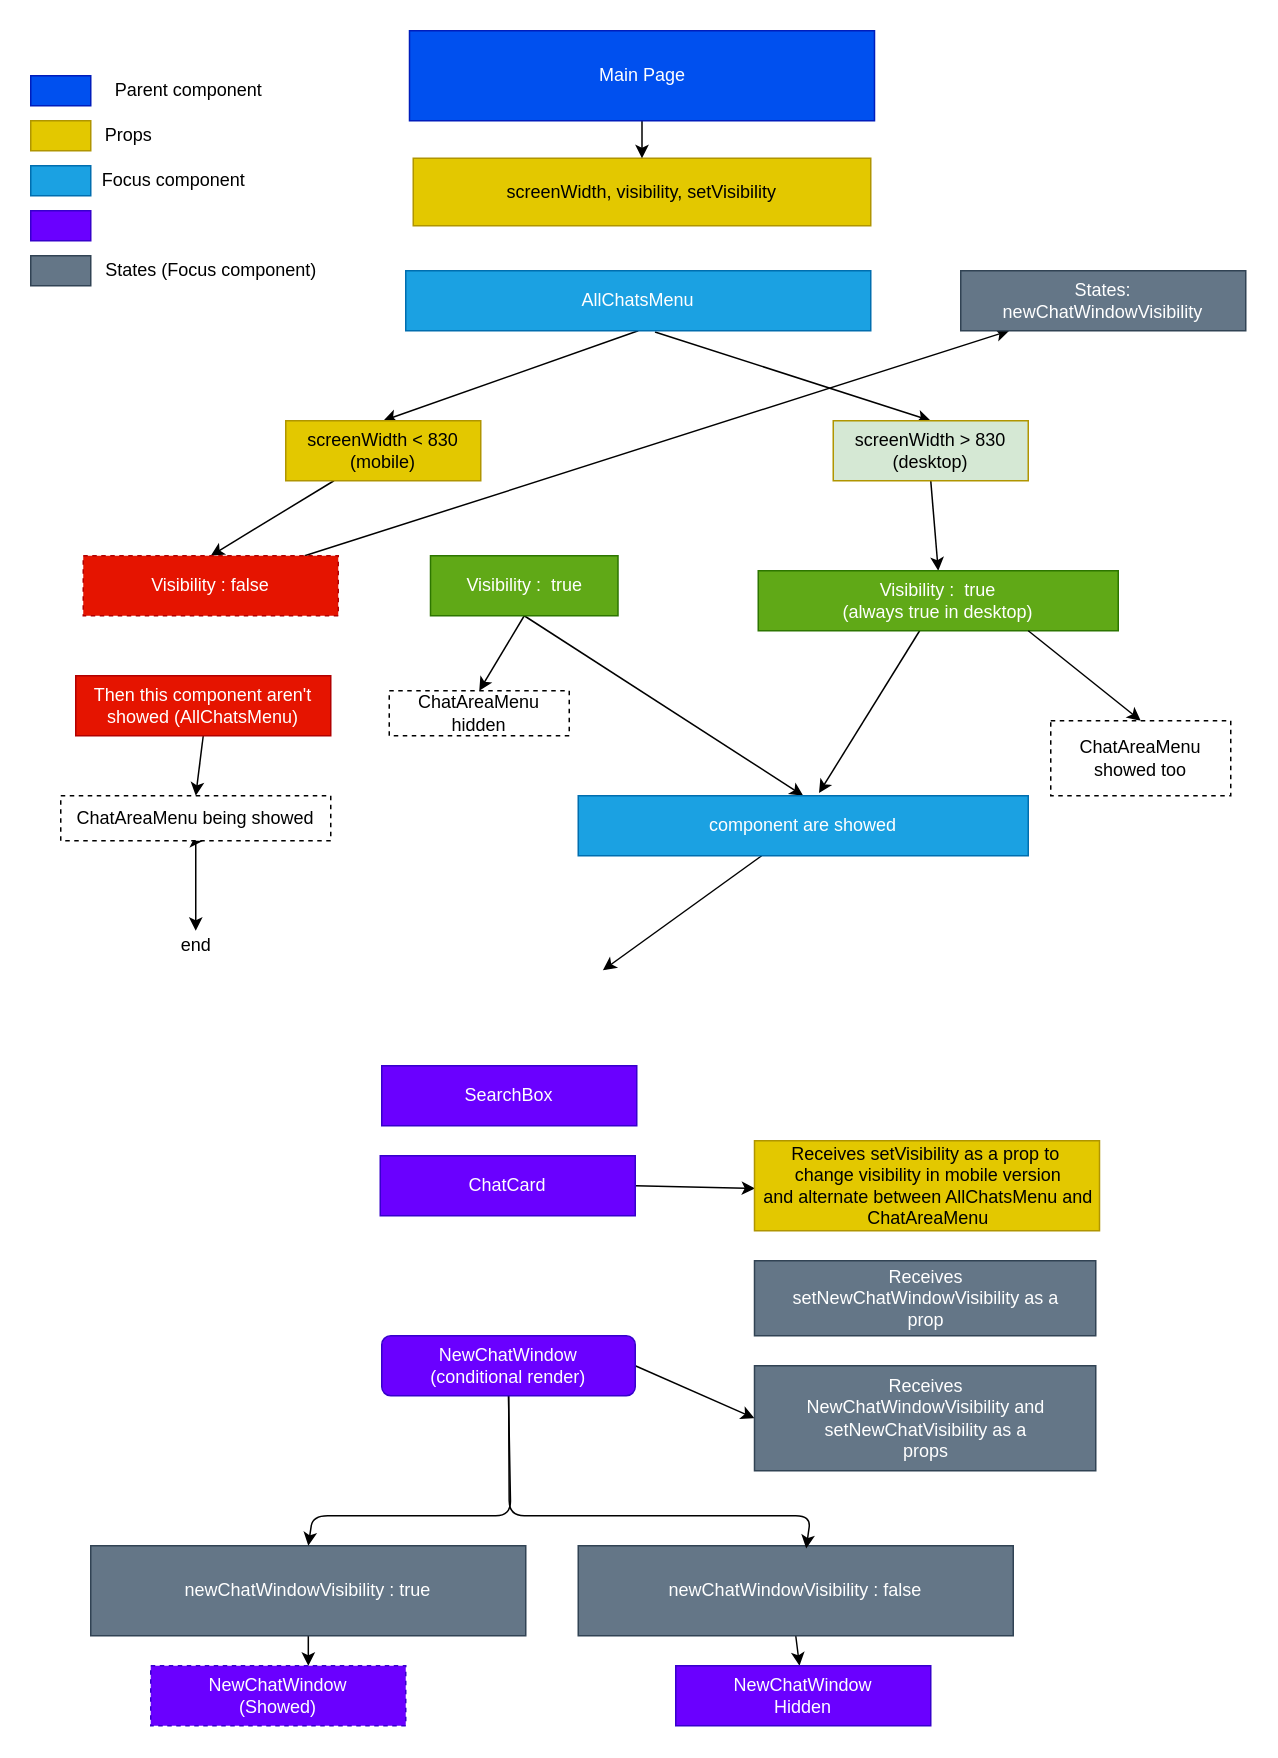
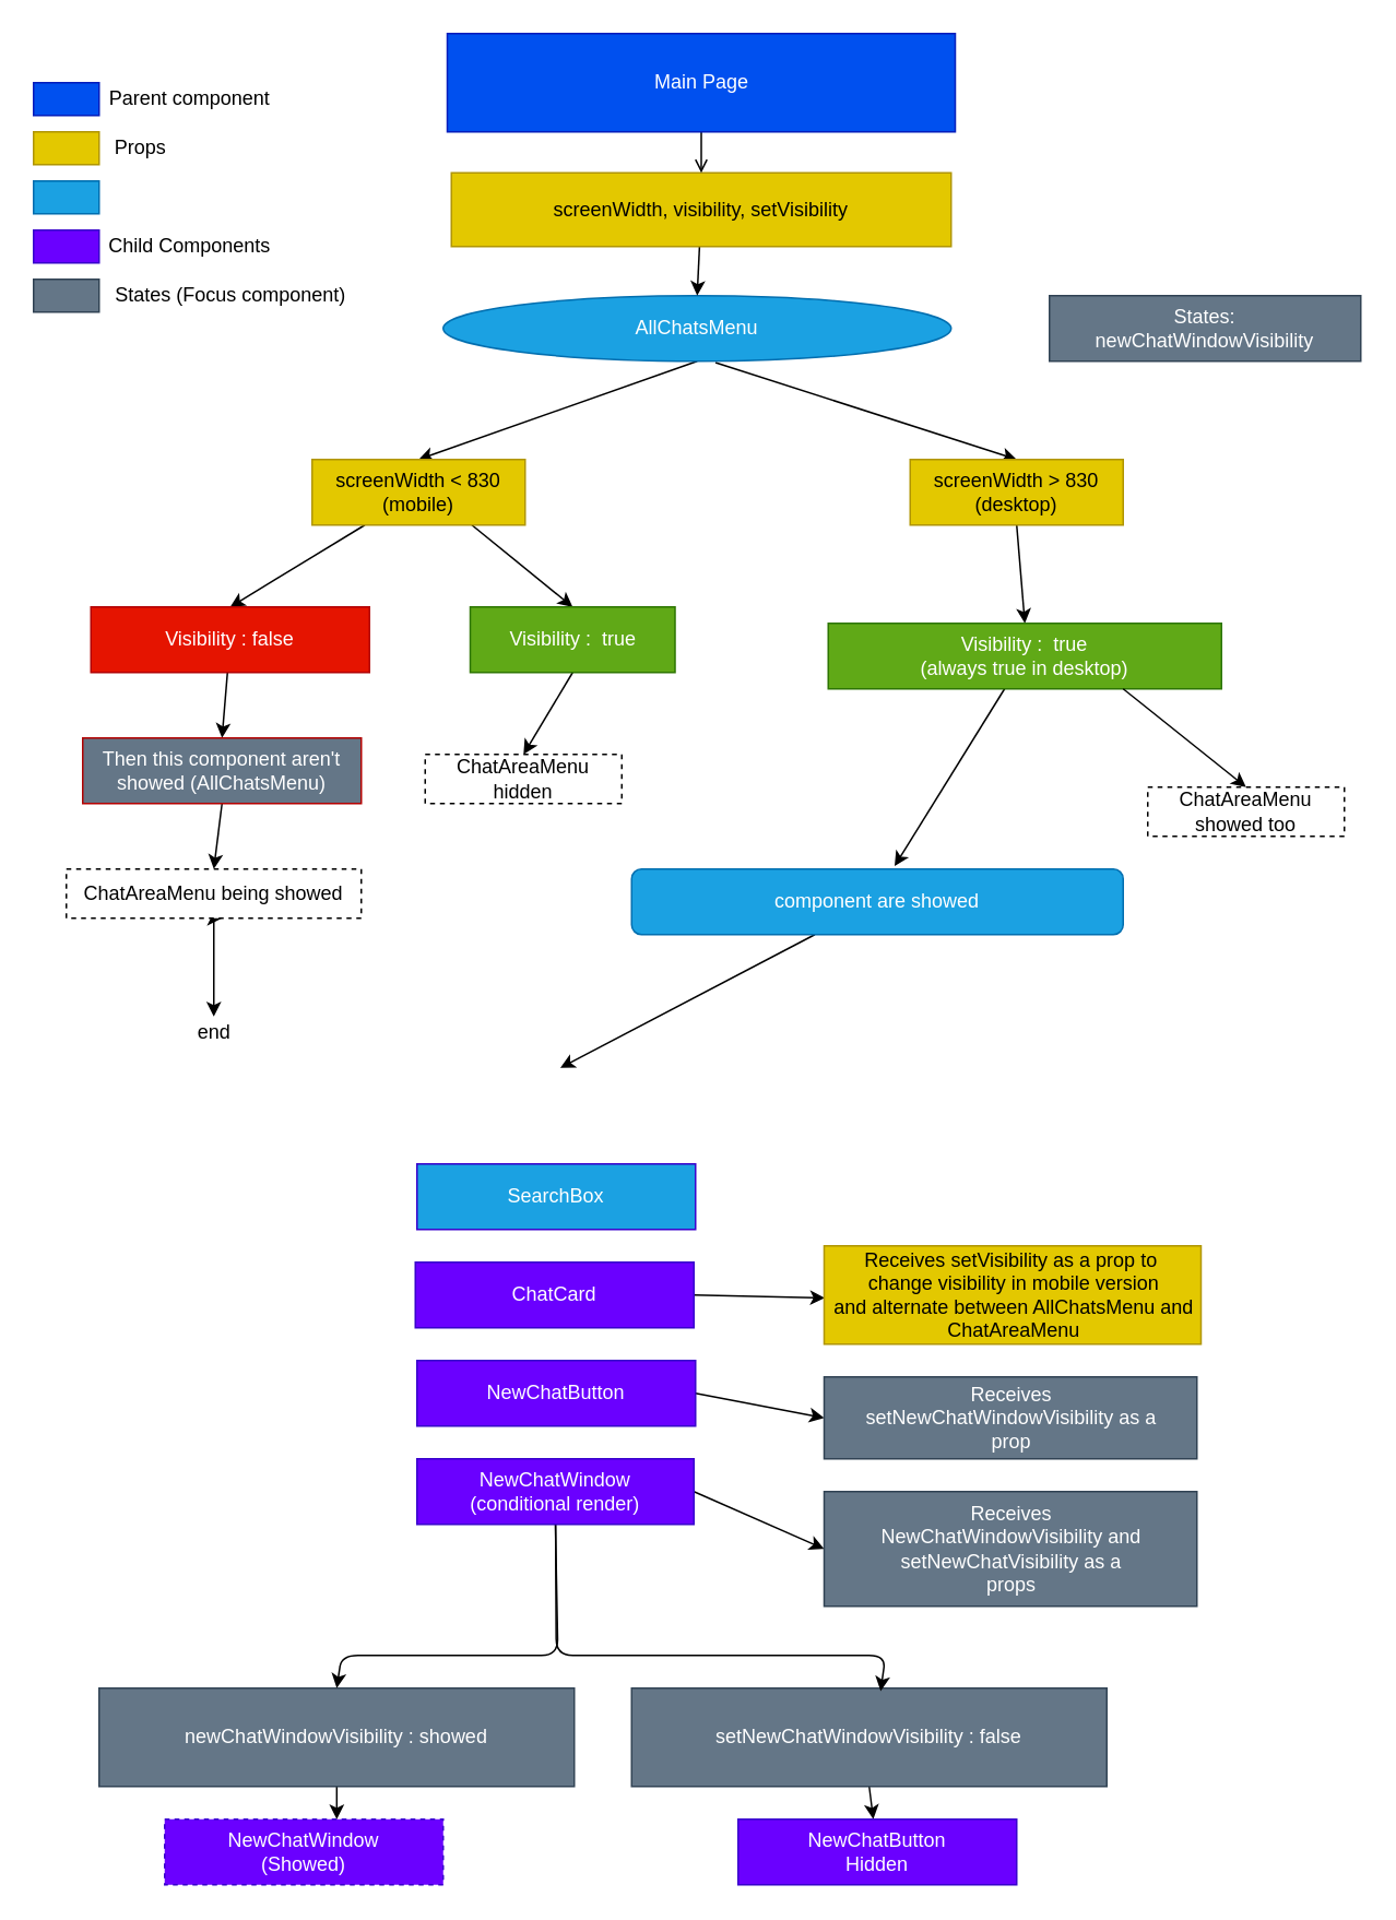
- <mxCell id="20" value="Parent component" style="text;html=1;align=center;verticalAlign=middle;resizable=0;points=[];autosize=1;strokeColor=none;fillColor=none;" vertex="1" parent="1"><mxGeometry x="70" y="50" width="110" height="20" as="geometry" /></mxCell>
+ <mxCell id="20" value="Parent component" style="text;html=1;align=center;verticalAlign=middle;resizable=0;points=[];autosize=1;strokeColor=none;fillColor=none;" vertex="1" parent="1"><mxGeometry x="60" y="50" width="110" height="20" as="geometry" /></mxCell>
- <mxCell id="9" style="edgeStyle=none;html=1;entryX=0.5;entryY=0;entryDx=0;entryDy=0;exitX=0.5;exitY=1;exitDx=0;exitDy=0;" edge="1" parent="1" source="10" target="8"><mxGeometry relative="1" as="geometry" /></mxCell>
+ <mxCell id="9" style="edgeStyle=none;html=1;entryX=0.5;entryY=0;entryDx=0;entryDy=0;exitX=0.5;exitY=1;exitDx=0;exitDy=0;endArrow=open;" edge="1" parent="1" source="10" target="8"><mxGeometry relative="1" as="geometry" /></mxCell>
- <mxCell id="22" value="Focus component" style="text;html=1;align=center;verticalAlign=middle;resizable=0;points=[];autosize=1;strokeColor=none;fillColor=none;" vertex="1" parent="1"><mxGeometry x="60" y="110" width="110" height="20" as="geometry" /></mxCell>
+ <mxCell id="36" value="Child Components" style="text;html=1;align=center;verticalAlign=middle;resizable=0;points=[];autosize=1;strokeColor=none;fillColor=none;" vertex="1" parent="1"><mxGeometry x="60" y="140" width="110" height="20" as="geometry" /></mxCell>
+ <mxCell id="7" style="edgeStyle=none;html=1;entryX=0.5;entryY=0;entryDx=0;entryDy=0;" edge="1" parent="1" source="8" target="6"><mxGeometry relative="1" as="geometry" /></mxCell>
- <mxCell id="6" value="AllChatsMenu" style="rounded=0;whiteSpace=wrap;html=1;fillColor=#1ba1e2;fontColor=#ffffff;strokeColor=#006EAF;" vertex="1" parent="1"><mxGeometry x="270" y="180" width="310" height="40" as="geometry" /></mxCell>
+ <mxCell id="6" value="AllChatsMenu" style="ellipse;whiteSpace=wrap;html=1;fillColor=#1ba1e2;fontColor=#ffffff;strokeColor=#006EAF;" vertex="1" parent="1"><mxGeometry x="270" y="180" width="310" height="40" as="geometry" /></mxCell>
- <mxCell id="11" style="edgeStyle=none;html=1;" edge="1" parent="1" source="12" target="47"><mxGeometry relative="1" as="geometry" /></mxCell>
+ <mxCell id="11" style="edgeStyle=none;html=1;entryX=0.5;entryY=0;entryDx=0;entryDy=0;" edge="1" parent="1" source="12" target="17"><mxGeometry relative="1" as="geometry" /></mxCell>
- <mxCell id="25" value="&lt;font color=&quot;#000000&quot;&gt;screenWidth &amp;gt; 830&lt;br&gt;(desktop)&lt;br&gt;&lt;/font&gt;" style="rounded=0;whiteSpace=wrap;html=1;fillColor=#d5e8d4;strokeColor=#B09500;fontColor=#000000;" vertex="1" parent="1"><mxGeometry x="555" y="280" width="130" height="40" as="geometry" /></mxCell>
+ <mxCell id="25" value="&lt;font color=&quot;#000000&quot;&gt;screenWidth &amp;gt; 830&lt;br&gt;(desktop)&lt;br&gt;&lt;/font&gt;" style="rounded=0;whiteSpace=wrap;html=1;fillColor=#e3c800;strokeColor=#B09500;fontColor=#000000;" vertex="1" parent="1"><mxGeometry x="555" y="280" width="130" height="40" as="geometry" /></mxCell>
+ <mxCell id="26" style="edgeStyle=none;html=1;exitX=0.75;exitY=1;exitDx=0;exitDy=0;fontColor=#000000;entryX=0.5;entryY=0;entryDx=0;entryDy=0;" edge="1" parent="1" source="27" target="30"><mxGeometry relative="1" as="geometry"><mxPoint x="300" y="360" as="targetPoint" /></mxGeometry></mxCell>
- <mxCell id="12" value="Visibility : false" style="rounded=0;whiteSpace=wrap;html=1;fillColor=#e51400;fontColor=#ffffff;strokeColor=#B20000;dashed=1;" vertex="1" parent="1"><mxGeometry x="55" y="370" width="170" height="40" as="geometry" /></mxCell>
+ <mxCell id="12" value="Visibility : false" style="rounded=0;whiteSpace=wrap;html=1;fillColor=#e51400;fontColor=#ffffff;strokeColor=#B20000;" vertex="1" parent="1"><mxGeometry x="55" y="370" width="170" height="40" as="geometry" /></mxCell>
- <mxCell id="28" style="edgeStyle=none;html=1;exitX=0.5;exitY=1;exitDx=0;exitDy=0;fontColor=#000000;entryX=0.5;entryY=0;entryDx=0;entryDy=0;" edge="1" parent="1" source="30" target="33"><mxGeometry relative="1" as="geometry"><mxPoint x="480" y="610" as="targetPoint" /></mxGeometry></mxCell>
- <mxCell id="17" value="Then this component aren't showed (AllChatsMenu)" style="rounded=0;whiteSpace=wrap;html=1;fillColor=#e51400;fontColor=#ffffff;strokeColor=#B20000;" vertex="1" parent="1"><mxGeometry x="50" y="450" width="170" height="40" as="geometry" /></mxCell>
+ <mxCell id="17" value="Then this component aren't showed (AllChatsMenu)" style="rounded=0;whiteSpace=wrap;html=1;fillColor=#647687;fontColor=#ffffff;strokeColor=#B20000;" vertex="1" parent="1"><mxGeometry x="50" y="450" width="170" height="40" as="geometry" /></mxCell>
- <mxCell id="43" value="ChatAreaMenu showed too" style="rounded=0;whiteSpace=wrap;html=1;dashed=1;" vertex="1" parent="1"><mxGeometry x="700" y="480" width="120" height="50" as="geometry" /></mxCell>
+ <mxCell id="43" value="ChatAreaMenu showed too" style="rounded=0;whiteSpace=wrap;html=1;dashed=1;" vertex="1" parent="1"><mxGeometry x="700" y="480" width="120" height="30" as="geometry" /></mxCell>
- <mxCell id="33" value="component are showed" style="rounded=0;whiteSpace=wrap;html=1;fillColor=#1ba1e2;fontColor=#ffffff;strokeColor=#006EAF;" vertex="1" parent="1"><mxGeometry x="385" y="530" width="300" height="40" as="geometry" /></mxCell>
+ <mxCell id="33" value="component are showed" style="whiteSpace=wrap;html=1;fillColor=#1ba1e2;fontColor=#ffffff;strokeColor=#006EAF;rounded=1;" vertex="1" parent="1"><mxGeometry x="385" y="530" width="300" height="40" as="geometry" /></mxCell>
- <mxCell id="42" value="Rendered itens:&amp;nbsp;" style="text;html=1;align=center;verticalAlign=middle;resizable=0;points=[];autosize=1;strokeColor=none;fillColor=none;fontColor=#FFFFFF;spacing=6;fontSize=18;" vertex="1" parent="1"><mxGeometry x="319" y="645" width="160" height="40" as="geometry" /></mxCell>
+ <mxCell id="42" value="Rendered itens:&amp;nbsp;" style="text;html=1;align=center;verticalAlign=middle;resizable=0;points=[];autosize=1;strokeColor=none;fillColor=none;fontColor=#FFFFFF;spacing=6;fontSize=18;" vertex="1" parent="1"><mxGeometry x="259" y="650" width="160" height="40" as="geometry" /></mxCell>
- <mxCell id="34" value="SearchBox" style="rounded=0;whiteSpace=wrap;html=1;fontColor=#ffffff;fillColor=#6a00ff;strokeColor=#3700CC;" vertex="1" parent="1"><mxGeometry x="254" y="710" width="170" height="40" as="geometry" /></mxCell>
+ <mxCell id="34" value="SearchBox" style="rounded=0;whiteSpace=wrap;html=1;fontColor=#ffffff;fillColor=#1ba1e2;strokeColor=#3700CC;" vertex="1" parent="1"><mxGeometry x="254" y="710" width="170" height="40" as="geometry" /></mxCell>
+ <mxCell id="45" value="NewChatButton" style="rounded=0;whiteSpace=wrap;html=1;fontColor=#ffffff;fillColor=#6a00ff;strokeColor=#3700CC;" vertex="1" parent="1"><mxGeometry x="254" y="830" width="170" height="40" as="geometry" /></mxCell>
+ <mxCell id="44" style="edgeStyle=none;html=1;fontSize=18;fontColor=#FFFFFF;entryX=0;entryY=0.5;entryDx=0;entryDy=0;exitX=1;exitY=0.5;exitDx=0;exitDy=0;" edge="1" parent="1" source="45" target="50"><mxGeometry relative="1" as="geometry"><mxPoint x="510" y="920" as="targetPoint" /><mxPoint x="430" y="830" as="sourcePoint" /></mxGeometry></mxCell>
- <mxCell id="58" value="NewChatWindow&lt;br&gt;(conditional render)" style="whiteSpace=wrap;html=1;fontColor=#ffffff;fillColor=#6a00ff;strokeColor=#3700CC;rounded=1;" vertex="1" parent="1"><mxGeometry x="254" y="890" width="169" height="40" as="geometry" /></mxCell>
+ <mxCell id="58" value="NewChatWindow&lt;br&gt;(conditional render)" style="rounded=0;whiteSpace=wrap;html=1;fontColor=#ffffff;fillColor=#6a00ff;strokeColor=#3700CC;" vertex="1" parent="1"><mxGeometry x="254" y="890" width="169" height="40" as="geometry" /></mxCell>
- <mxCell id="52" value="newChatWindowVisibility : true" style="rounded=0;whiteSpace=wrap;html=1;fontSize=12;fontColor=#ffffff;fillColor=#647687;strokeColor=#314354;" vertex="1" parent="1"><mxGeometry x="60" y="1030" width="290" height="60" as="geometry" /></mxCell>
+ <mxCell id="52" value="newChatWindowVisibility : showed" style="rounded=0;whiteSpace=wrap;html=1;fontSize=12;fontColor=#ffffff;fillColor=#647687;strokeColor=#314354;" vertex="1" parent="1"><mxGeometry x="60" y="1030" width="290" height="60" as="geometry" /></mxCell>
- <mxCell id="54" value="newChatWindowVisibility : false" style="rounded=0;whiteSpace=wrap;html=1;fontSize=12;fontColor=#ffffff;fillColor=#647687;strokeColor=#314354;" vertex="1" parent="1"><mxGeometry x="385" y="1030" width="290" height="60" as="geometry" /></mxCell>
+ <mxCell id="54" value="setNewChatWindowVisibility : false" style="rounded=0;whiteSpace=wrap;html=1;fontSize=12;fontColor=#ffffff;fillColor=#647687;strokeColor=#314354;" vertex="1" parent="1"><mxGeometry x="385" y="1030" width="290" height="60" as="geometry" /></mxCell>
- <mxCell id="59" value="NewChatWindow&lt;br&gt;Hidden" style="rounded=0;whiteSpace=wrap;html=1;fontColor=#ffffff;fillColor=#6a00ff;strokeColor=#3700CC;" vertex="1" parent="1"><mxGeometry x="450" y="1110" width="170" height="40" as="geometry" /></mxCell>
+ <mxCell id="59" value="NewChatButton&lt;br&gt;Hidden" style="rounded=0;whiteSpace=wrap;html=1;fontColor=#ffffff;fillColor=#6a00ff;strokeColor=#3700CC;" vertex="1" parent="1"><mxGeometry x="450" y="1110" width="170" height="40" as="geometry" /></mxCell>
